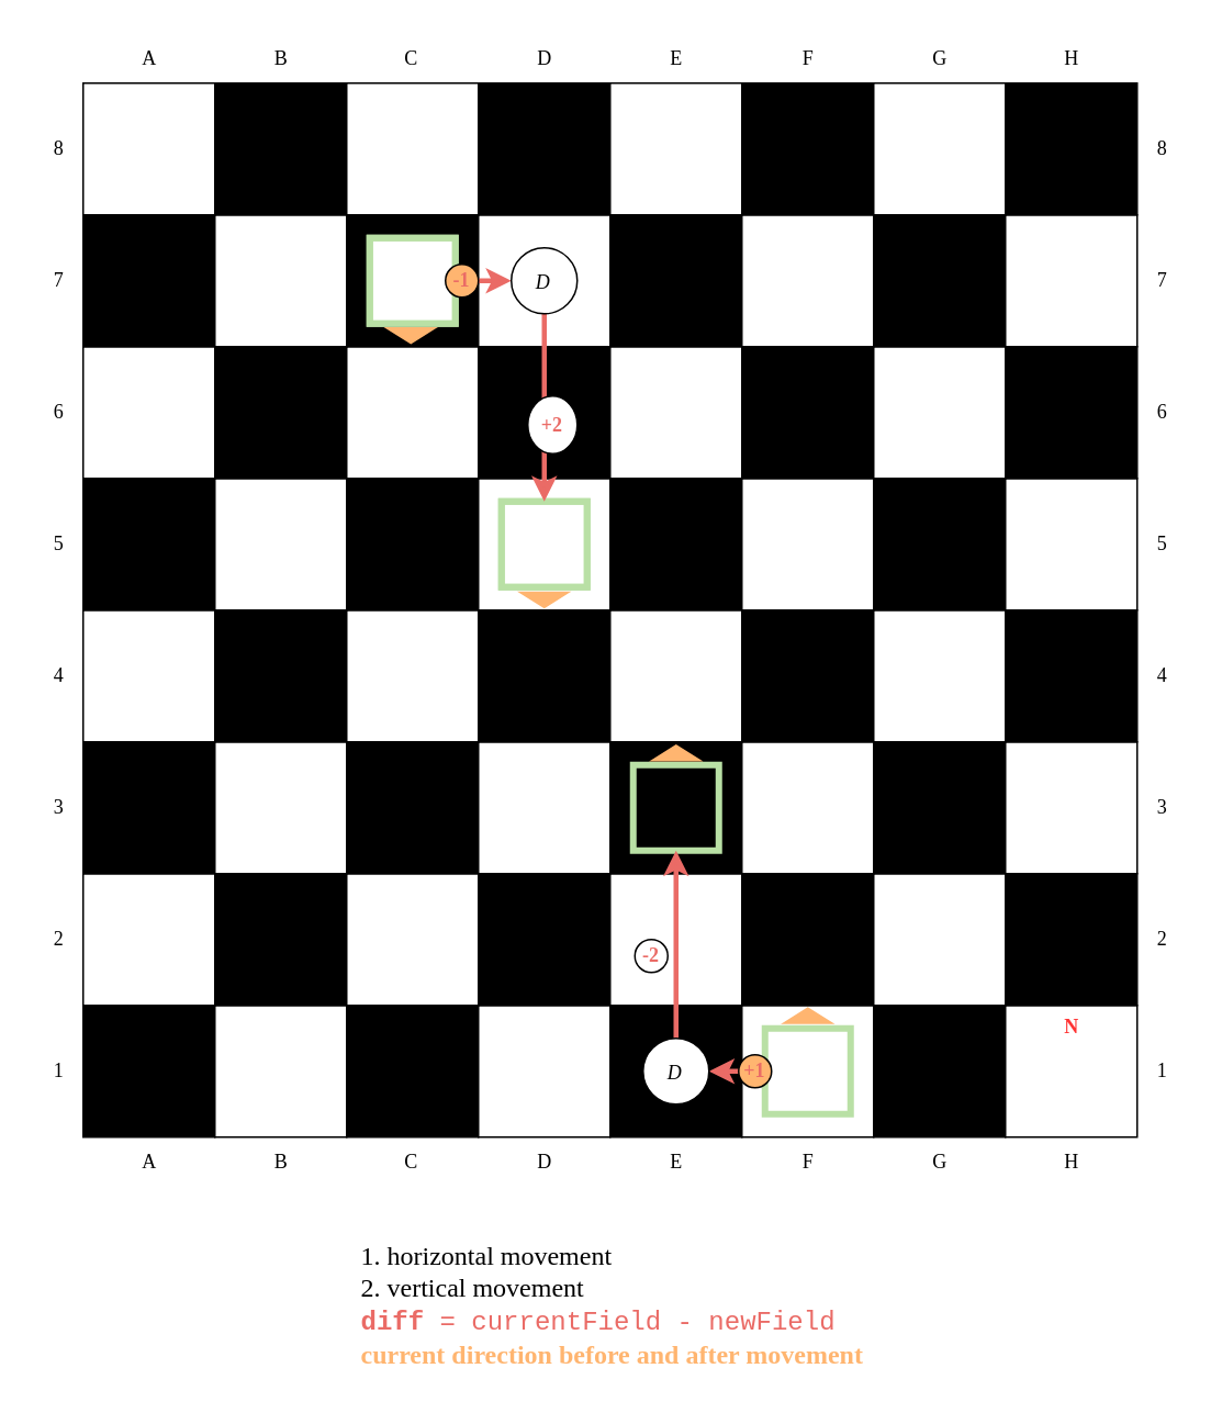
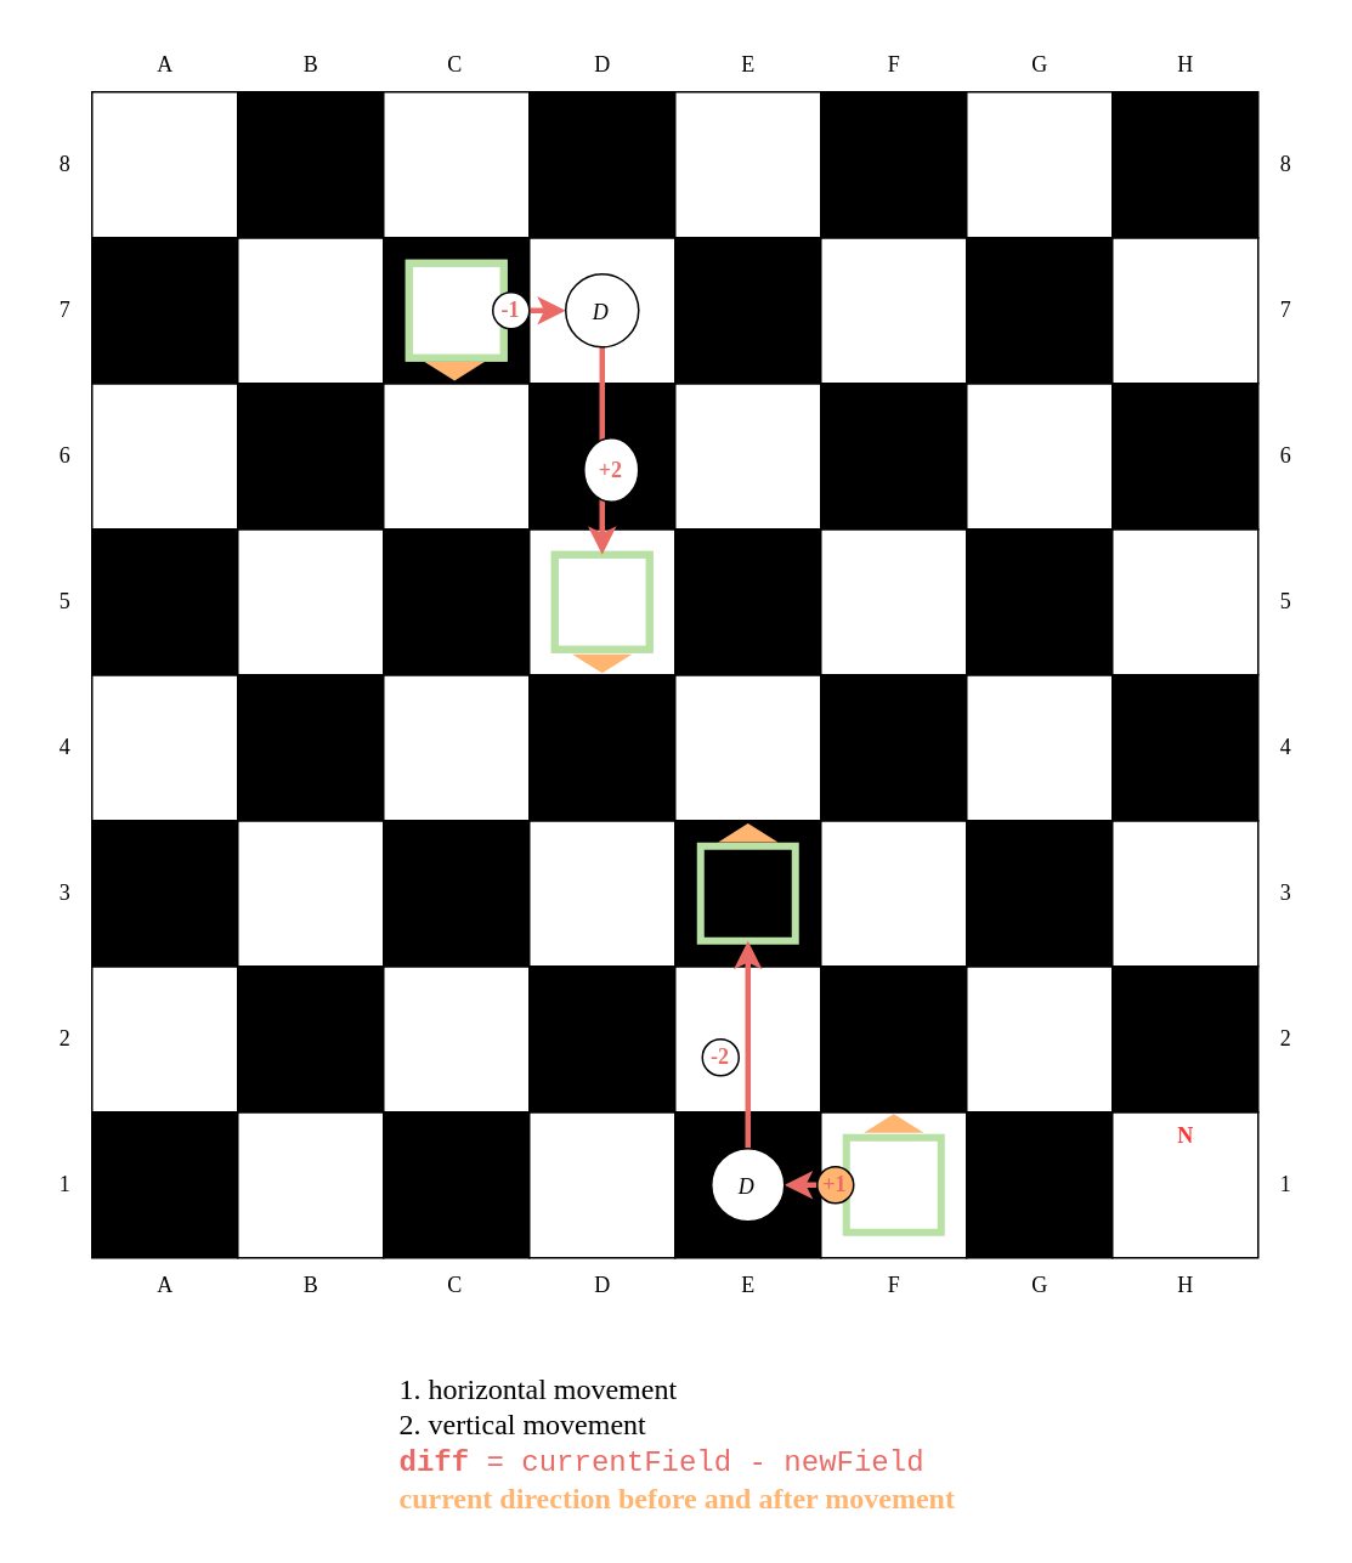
- <mxCell id="110" value="-1" style="ellipse;whiteSpace=wrap;html=1;aspect=fixed;fontColor=#EA6B66;fontStyle=1;fontFamily=CMU Serif;fontSource=https%3A%2F%2Fcdn.jsdelivr.net%2Fgh%2Fbitmaks%2Fcm-web-fonts%40latest%2Ffont%2FSerif%2Fcmunrm.woff;fillColor=#ffb570;" parent="1" vertex="1"><mxGeometry x="270" y="160" width="20" height="20" as="geometry" /></mxCell>
+ <mxCell id="110" value="-1" style="ellipse;whiteSpace=wrap;html=1;aspect=fixed;fontColor=#EA6B66;fontStyle=1;fontFamily=CMU Serif;fontSource=https%3A%2F%2Fcdn.jsdelivr.net%2Fgh%2Fbitmaks%2Fcm-web-fonts%40latest%2Ffont%2FSerif%2Fcmunrm.woff;" parent="1" vertex="1"><mxGeometry x="270" y="160" width="20" height="20" as="geometry" /></mxCell>
